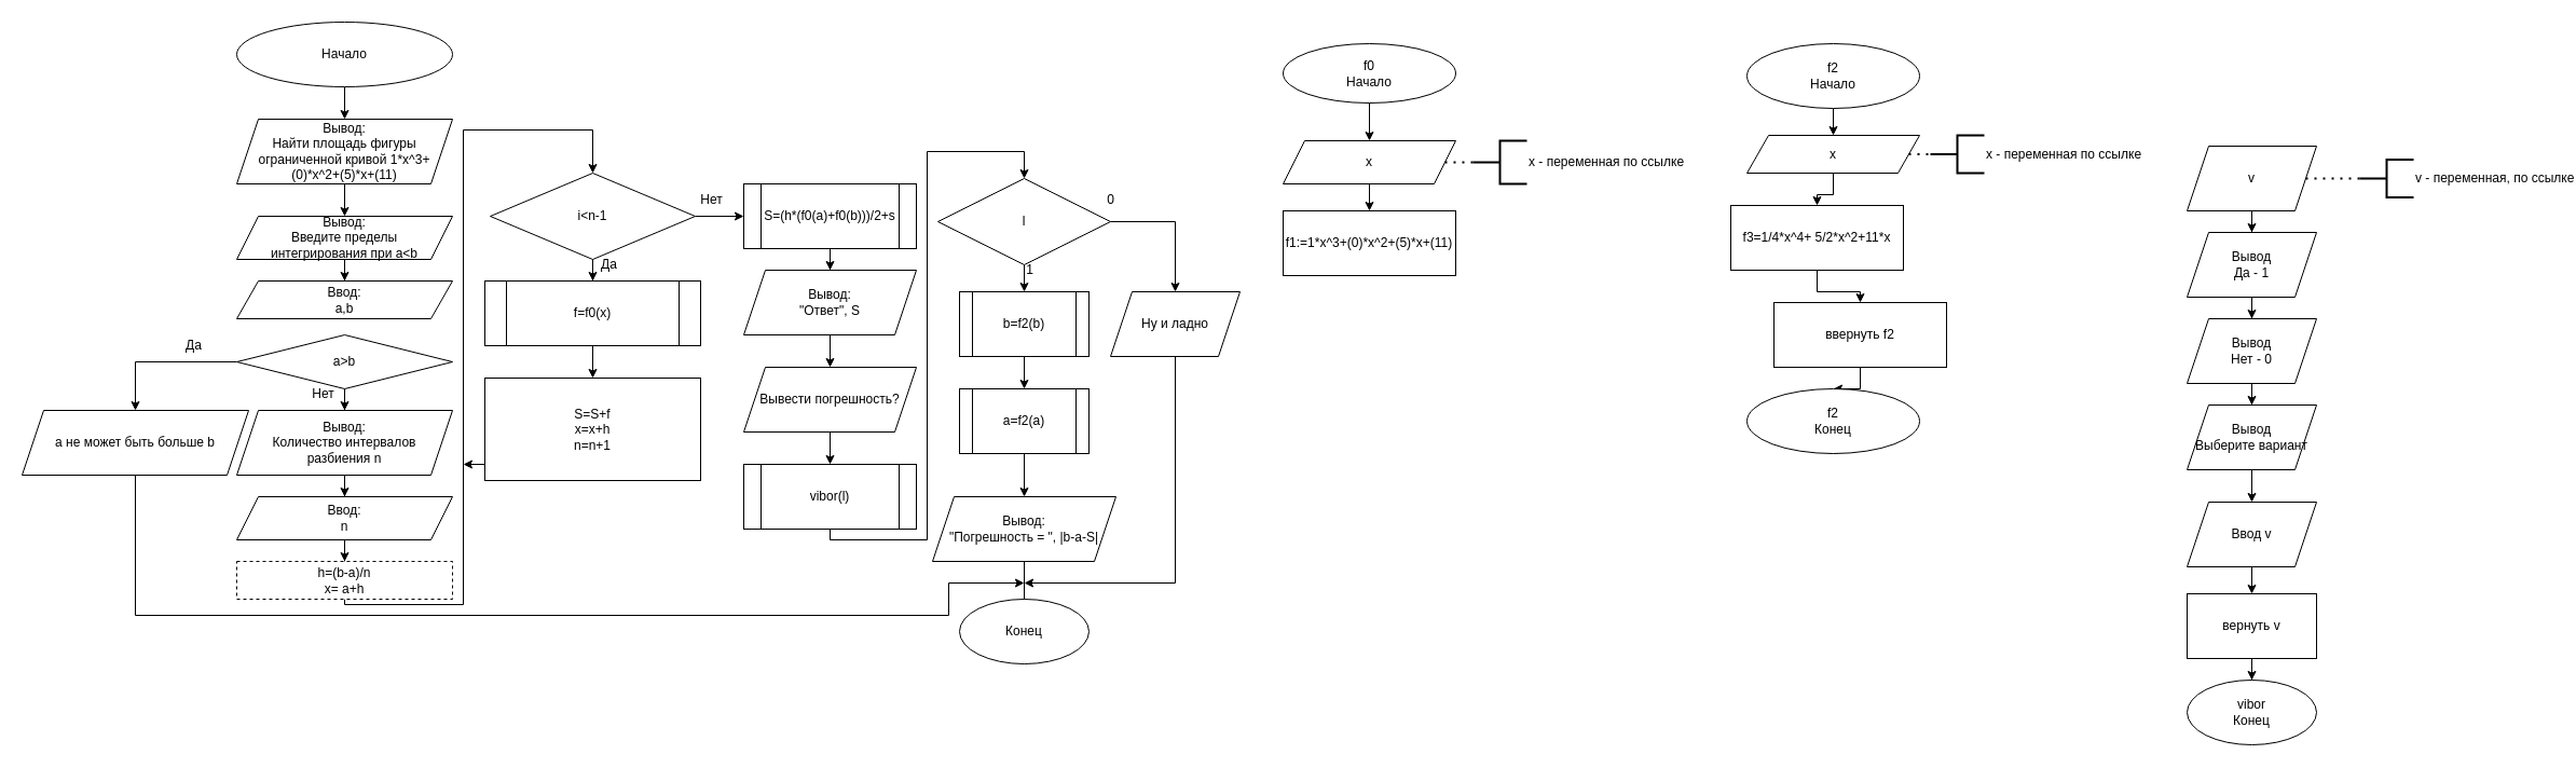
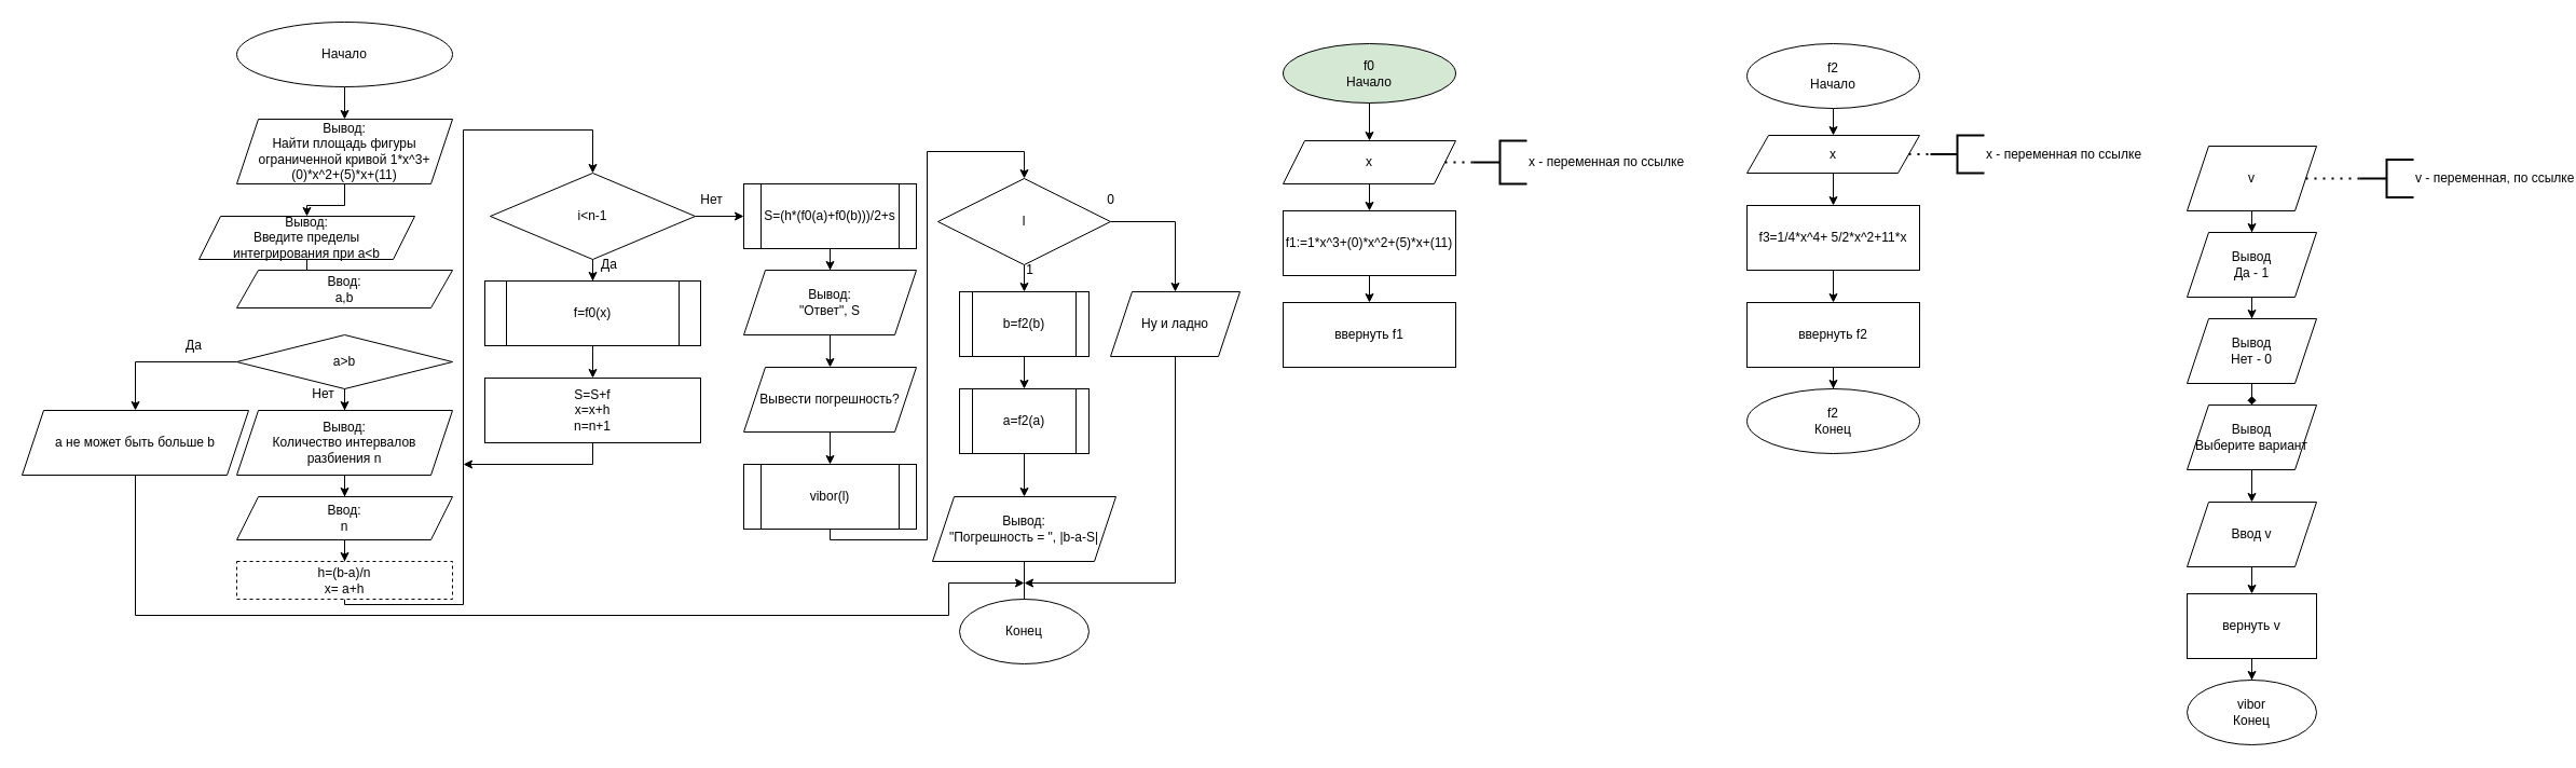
- <mxCell id="69" value="f0&lt;br&gt;Начало" style="ellipse;whiteSpace=wrap;html=1;" parent="1" vertex="1"><mxGeometry x="1189" y="40" width="160" height="55" as="geometry" /></mxCell>
+ <mxCell id="69" value="f0&lt;br&gt;Начало" style="ellipse;whiteSpace=wrap;html=1;fillColor=#d5e8d4;" parent="1" vertex="1"><mxGeometry x="1189" y="40" width="160" height="55" as="geometry" /></mxCell>
- <mxCell id="22" value="Вывод:&lt;br&gt;Введите пределы &lt;br&gt;интегрирования при a&amp;lt;b" style="shape=parallelogram;perimeter=parallelogramPerimeter;whiteSpace=wrap;html=1;fixedSize=1;" parent="1" vertex="1"><mxGeometry x="219" y="200" width="200" height="40" as="geometry" /></mxCell>
+ <mxCell id="22" value="Вывод:&lt;br&gt;Введите пределы &lt;br&gt;интегрирования при a&amp;lt;b" style="shape=parallelogram;perimeter=parallelogramPerimeter;whiteSpace=wrap;html=1;fixedSize=1;" parent="1" vertex="1"><mxGeometry x="184" y="200" width="200" height="40" as="geometry" /></mxCell>
- <mxCell id="64" value="f3=1/4*x^4+ 5/2*x^2+11*x" style="whiteSpace=wrap;html=1;" parent="1" vertex="1"><mxGeometry x="1604" y="190" width="160" height="60" as="geometry" /></mxCell>
+ <mxCell id="64" value="f3=1/4*x^4+ 5/2*x^2+11*x" style="whiteSpace=wrap;html=1;" parent="1" vertex="1"><mxGeometry x="1619" y="190" width="160" height="60" as="geometry" /></mxCell>
+ <mxCell id="73" value="" style="edgeStyle=orthogonalEdgeStyle;rounded=0;orthogonalLoop=1;jettySize=auto;html=1;" parent="1" source="74" target="75" edge="1"><mxGeometry relative="1" as="geometry" /></mxCell>
- <mxCell id="23" value="Ввод:&lt;br&gt;a,b" style="shape=parallelogram;perimeter=parallelogramPerimeter;whiteSpace=wrap;html=1;fixedSize=1;" parent="1" vertex="1"><mxGeometry x="219" y="260" width="200" height="35" as="geometry" /></mxCell>
+ <mxCell id="23" value="Ввод:&lt;br&gt;a,b" style="shape=parallelogram;perimeter=parallelogramPerimeter;whiteSpace=wrap;html=1;fixedSize=1;" parent="1" vertex="1"><mxGeometry x="219" y="250" width="200" height="35" as="geometry" /></mxCell>
+ <mxCell id="75" value="ввернуть f1" style="whiteSpace=wrap;html=1;" parent="1" vertex="1"><mxGeometry x="1189" y="280" width="160" height="60" as="geometry" /></mxCell>
- <mxCell id="66" value="ввернуть f2" style="whiteSpace=wrap;html=1;" parent="1" vertex="1"><mxGeometry x="1644" y="280" width="160" height="60" as="geometry" /></mxCell>
+ <mxCell id="66" value="ввернуть f2" style="whiteSpace=wrap;html=1;" parent="1" vertex="1"><mxGeometry x="1619" y="280" width="160" height="60" as="geometry" /></mxCell>
- <mxCell id="8" value="" style="edgeStyle=orthogonalEdgeStyle;rounded=0;orthogonalLoop=1;jettySize=auto;html=1;" parent="1" source="9" target="11" edge="1"><mxGeometry relative="1" as="geometry" /></mxCell>
+ <mxCell id="8" value="" style="edgeStyle=orthogonalEdgeStyle;rounded=0;orthogonalLoop=1;jettySize=auto;html=1;endArrow=diamond;" parent="1" source="9" target="11" edge="1"><mxGeometry relative="1" as="geometry" /></mxCell>
- <mxCell id="36" value="S=S+f&lt;br&gt;x=x+h&lt;br&gt;n=n+1" style="whiteSpace=wrap;html=1;" parent="1" vertex="1"><mxGeometry x="449" y="350" width="200" height="95" as="geometry" /></mxCell>
+ <mxCell id="36" value="S=S+f&lt;br&gt;x=x+h&lt;br&gt;n=n+1" style="whiteSpace=wrap;html=1;" parent="1" vertex="1"><mxGeometry x="449" y="350" width="200" height="60" as="geometry" /></mxCell>
